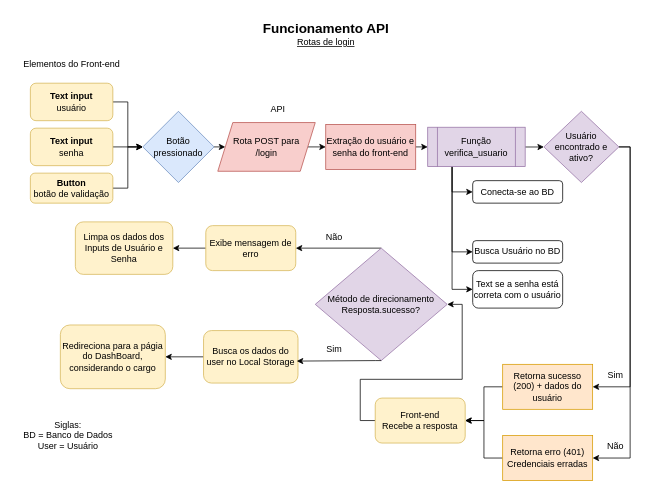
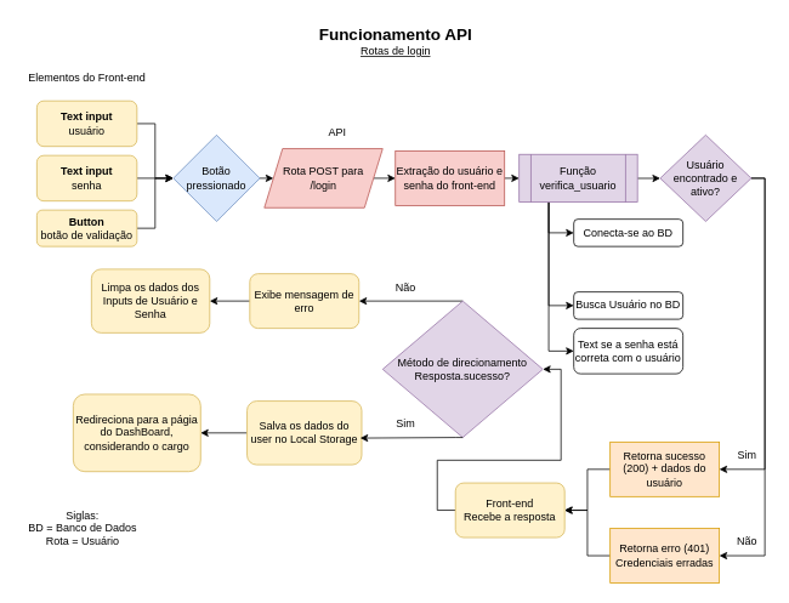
- <mxCell id="43" value="Busca os dados do user no Local Storage" style="rounded=1;whiteSpace=wrap;html=1;fillColor=#fff2cc;strokeColor=#d6b656;" vertex="1" parent="1"><mxGeometry x="271" y="440" width="126" height="70" as="geometry" /></mxCell>
+ <mxCell id="43" value="Salva os dados do user no Local Storage" style="rounded=1;whiteSpace=wrap;html=1;fillColor=#fff2cc;strokeColor=#d6b656;" vertex="1" parent="1"><mxGeometry x="271" y="440" width="126" height="70" as="geometry" /></mxCell>
- <mxCell id="23" value="Siglas:&lt;div&gt;BD = Banco de Dados&lt;br&gt;User = Usuário&lt;/div&gt;" style="text;html=1;align=center;verticalAlign=middle;resizable=0;points=[];autosize=1;strokeColor=none;fillColor=none;" vertex="1" parent="1"><mxGeometry y="550" width="140" height="60" as="geometry" x="20" /></mxCell>
+ <mxCell id="23" value="Siglas:&lt;div&gt;BD = Banco de Dados&lt;br&gt;Rota = Usuário&lt;/div&gt;" style="text;html=1;align=center;verticalAlign=middle;resizable=0;points=[];autosize=1;strokeColor=none;fillColor=none;" vertex="1" parent="1"><mxGeometry y="550" width="140" height="60" as="geometry" x="20" /></mxCell>
